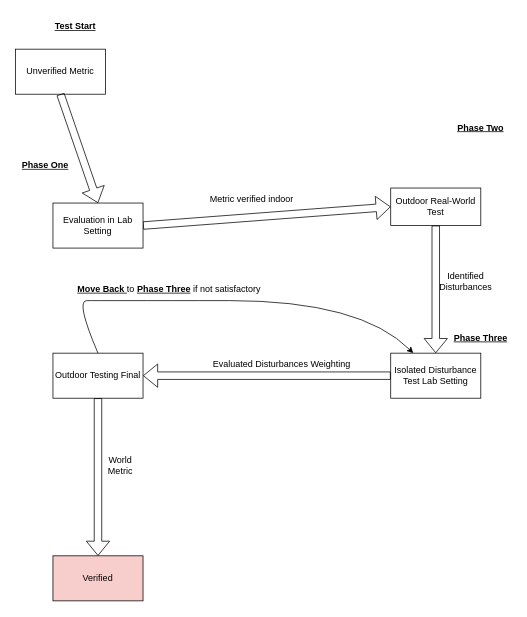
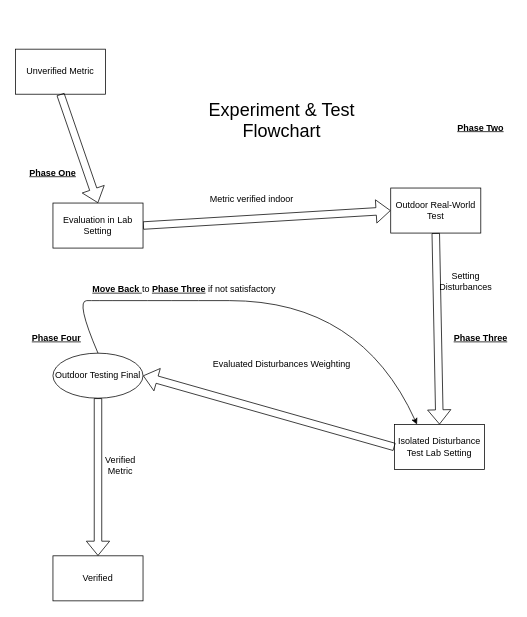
- <mxCell id="24" value="&lt;u&gt;&lt;b&gt;Test Start&lt;/b&gt;&lt;/u&gt;" style="text;html=1;align=center;verticalAlign=middle;whiteSpace=wrap;rounded=0;" vertex="1" parent="1"><mxGeometry x="70" y="20" width="60" height="30" as="geometry" /></mxCell>
+ <mxCell id="19" value="&lt;font style=&quot;font-size: 24px;&quot;&gt;Experiment &amp;amp; Test Flowchart&lt;/font&gt;" style="text;html=1;align=center;verticalAlign=middle;whiteSpace=wrap;rounded=0;" vertex="1" parent="1"><mxGeometry x="230" y="110" width="290" height="100" as="geometry" /></mxCell>
- <mxCell id="20" value="&lt;u&gt;&lt;b&gt;Phase One&lt;/b&gt;&lt;/u&gt;" style="text;html=1;align=center;verticalAlign=middle;whiteSpace=wrap;rounded=0;" vertex="1" parent="1"><mxGeometry x="20" y="200" width="80" height="40" as="geometry" /></mxCell>
+ <mxCell id="20" value="&lt;u&gt;&lt;b&gt;Phase One&lt;/b&gt;&lt;/u&gt;" style="text;html=1;align=center;verticalAlign=middle;whiteSpace=wrap;rounded=0;" vertex="1" parent="1"><mxGeometry x="30" y="210" width="80" height="40" as="geometry" /></mxCell>
- <mxCell id="5" value="Outdoor Real-World Test" style="rounded=0;whiteSpace=wrap;html=1;" vertex="1" parent="1"><mxGeometry x="520" y="250" width="120" height="50" as="geometry" /></mxCell>
+ <mxCell id="5" value="Outdoor Real-World Test" style="rounded=0;whiteSpace=wrap;html=1;" vertex="1" parent="1"><mxGeometry x="520" y="250" width="120" height="60" as="geometry" /></mxCell>
- <mxCell id="14" value="Identified Disturbances" style="text;html=1;align=center;verticalAlign=middle;whiteSpace=wrap;rounded=0;" vertex="1" parent="1"><mxGeometry x="580" y="310" width="80" height="130" as="geometry" /></mxCell>
+ <mxCell id="14" value="Setting Disturbances" style="text;html=1;align=center;verticalAlign=middle;whiteSpace=wrap;rounded=0;" vertex="1" parent="1"><mxGeometry x="580" y="310" width="80" height="130" as="geometry" /></mxCell>
- <mxCell id="18" value="&lt;b&gt;&lt;u&gt;Move Back &lt;/u&gt;&lt;/b&gt;to &lt;u&gt;&lt;b&gt;Phase Three&lt;/b&gt;&lt;/u&gt; if not satisfactory" style="text;html=1;align=center;verticalAlign=middle;whiteSpace=wrap;rounded=0;" vertex="1" parent="1"><mxGeometry x="100" y="370" width="250" height="30" as="geometry" /></mxCell>
+ <mxCell id="18" value="&lt;b&gt;&lt;u&gt;Move Back &lt;/u&gt;&lt;/b&gt;to &lt;u&gt;&lt;b&gt;Phase Three&lt;/b&gt;&lt;/u&gt; if not satisfactory" style="text;html=1;align=center;verticalAlign=middle;whiteSpace=wrap;rounded=0;" vertex="1" parent="1"><mxGeometry x="120" y="370" width="250" height="30" as="geometry" /></mxCell>
+ <mxCell id="23" value="&lt;u&gt;&lt;b&gt;Phase Four&lt;/b&gt;&lt;/u&gt;" style="text;html=1;align=center;verticalAlign=middle;whiteSpace=wrap;rounded=0;" vertex="1" parent="1"><mxGeometry x="40" y="430" width="70" height="40" as="geometry" /></mxCell>
- <mxCell id="7" value="Outdoor Testing Final" style="rounded=0;whiteSpace=wrap;html=1;" vertex="1" parent="1"><mxGeometry x="70" y="470" width="120" height="60" as="geometry" /></mxCell>
+ <mxCell id="7" value="Outdoor Testing Final" style="ellipse;whiteSpace=wrap;html=1;" vertex="1" parent="1"><mxGeometry x="70" y="470" width="120" height="60" as="geometry" /></mxCell>
- <mxCell id="6" value="Isolated Disturbance Test Lab Setting" style="rounded=0;whiteSpace=wrap;html=1;" vertex="1" parent="1"><mxGeometry x="520" y="470" width="120" height="60" as="geometry" /></mxCell>
+ <mxCell id="6" value="Isolated Disturbance Test Lab Setting" style="rounded=0;whiteSpace=wrap;html=1;" vertex="1" parent="1"><mxGeometry x="525" y="565" width="120" height="60" as="geometry" /></mxCell>
- <mxCell id="16" value="World Metric" style="text;html=1;align=center;verticalAlign=middle;whiteSpace=wrap;rounded=0;" vertex="1" parent="1"><mxGeometry x="130" y="530" width="60" height="180" as="geometry" /></mxCell>
+ <mxCell id="16" value="Verified Metric" style="text;html=1;align=center;verticalAlign=middle;whiteSpace=wrap;rounded=0;" vertex="1" parent="1"><mxGeometry x="130" y="530" width="60" height="180" as="geometry" /></mxCell>
- <mxCell id="8" value="Verified" style="rounded=0;whiteSpace=wrap;html=1;fillColor=#f8cecc;" vertex="1" parent="1"><mxGeometry x="70" y="740" width="120" height="60" as="geometry" /></mxCell>
+ <mxCell id="8" value="Verified" style="rounded=0;whiteSpace=wrap;html=1;" vertex="1" parent="1"><mxGeometry x="70" y="740" width="120" height="60" as="geometry" /></mxCell>
